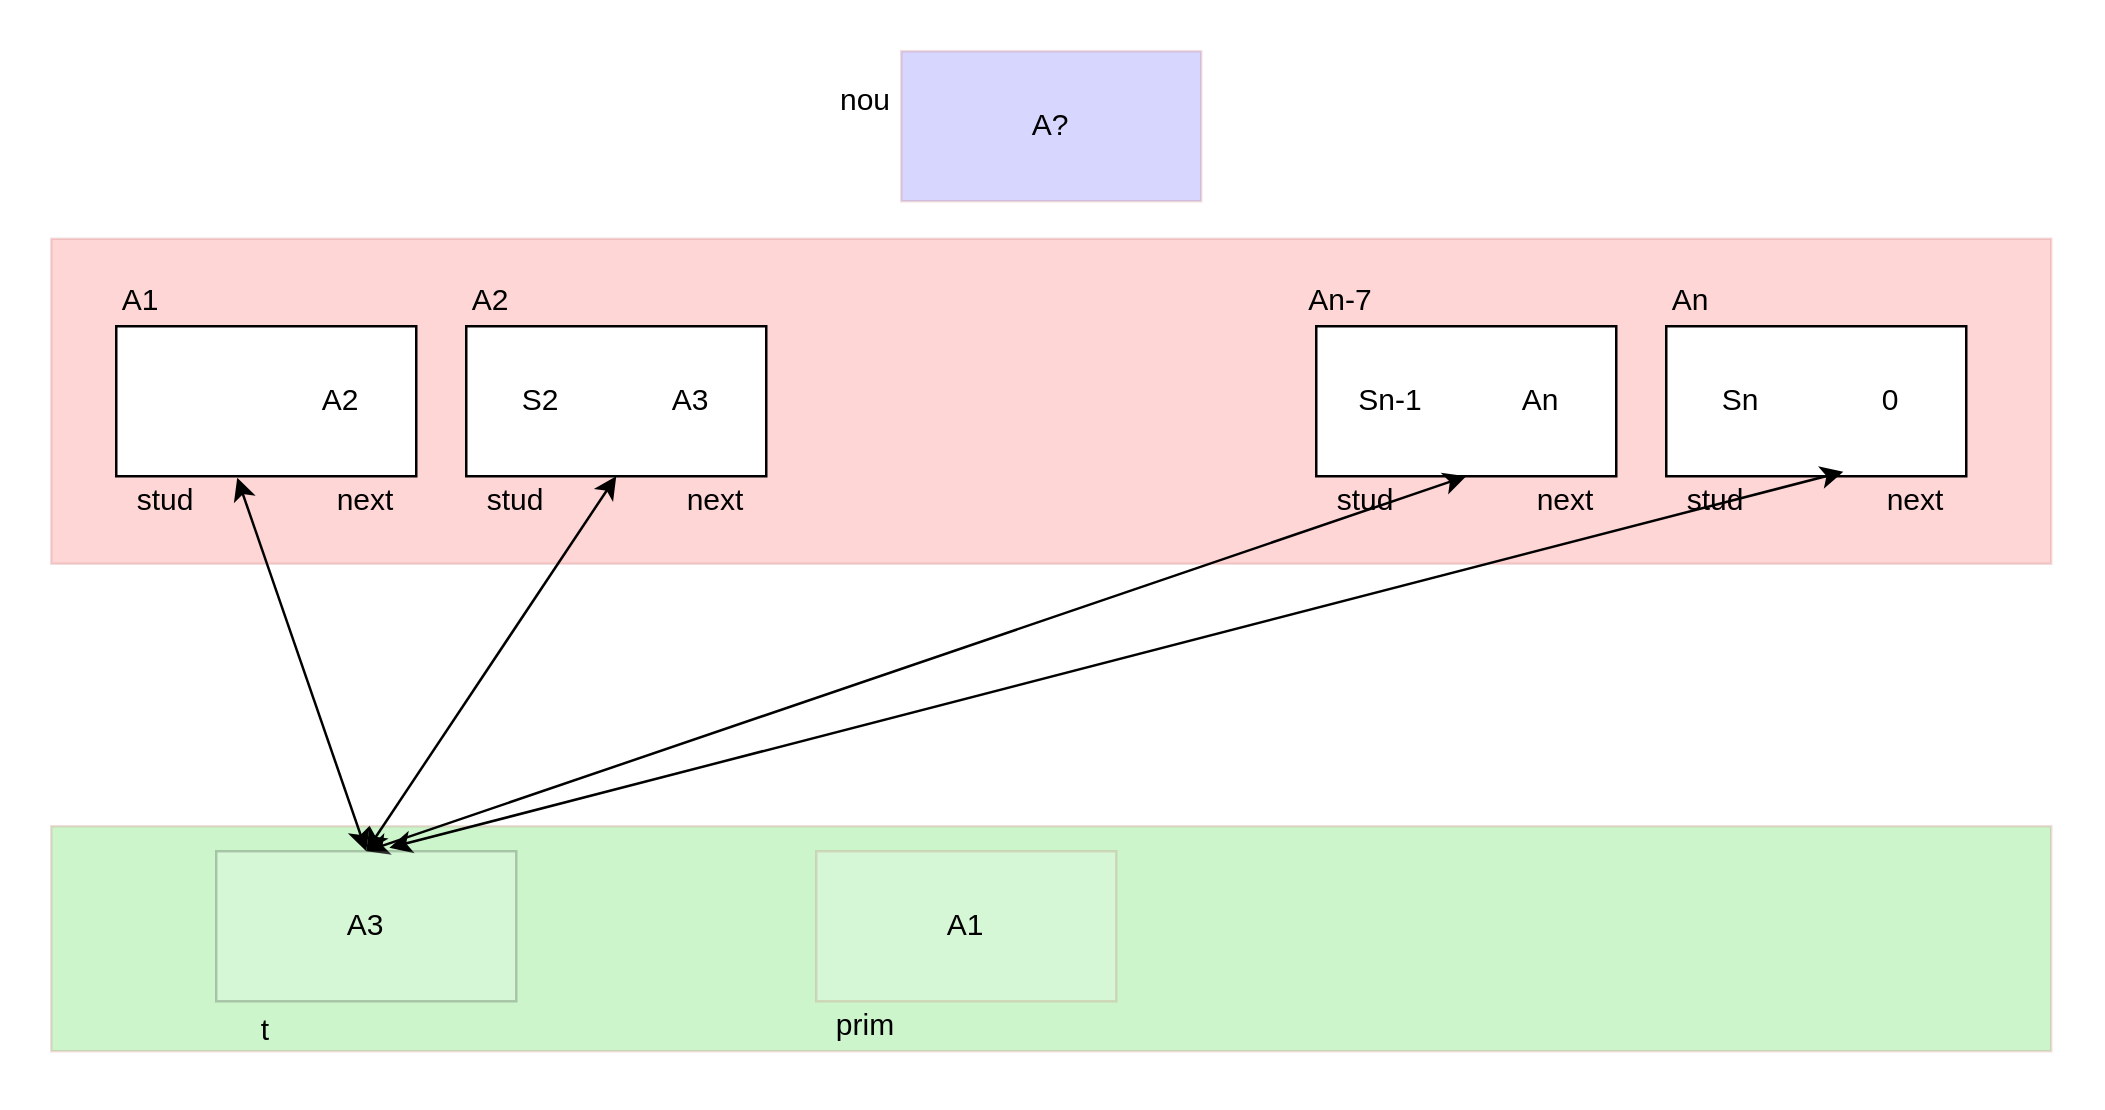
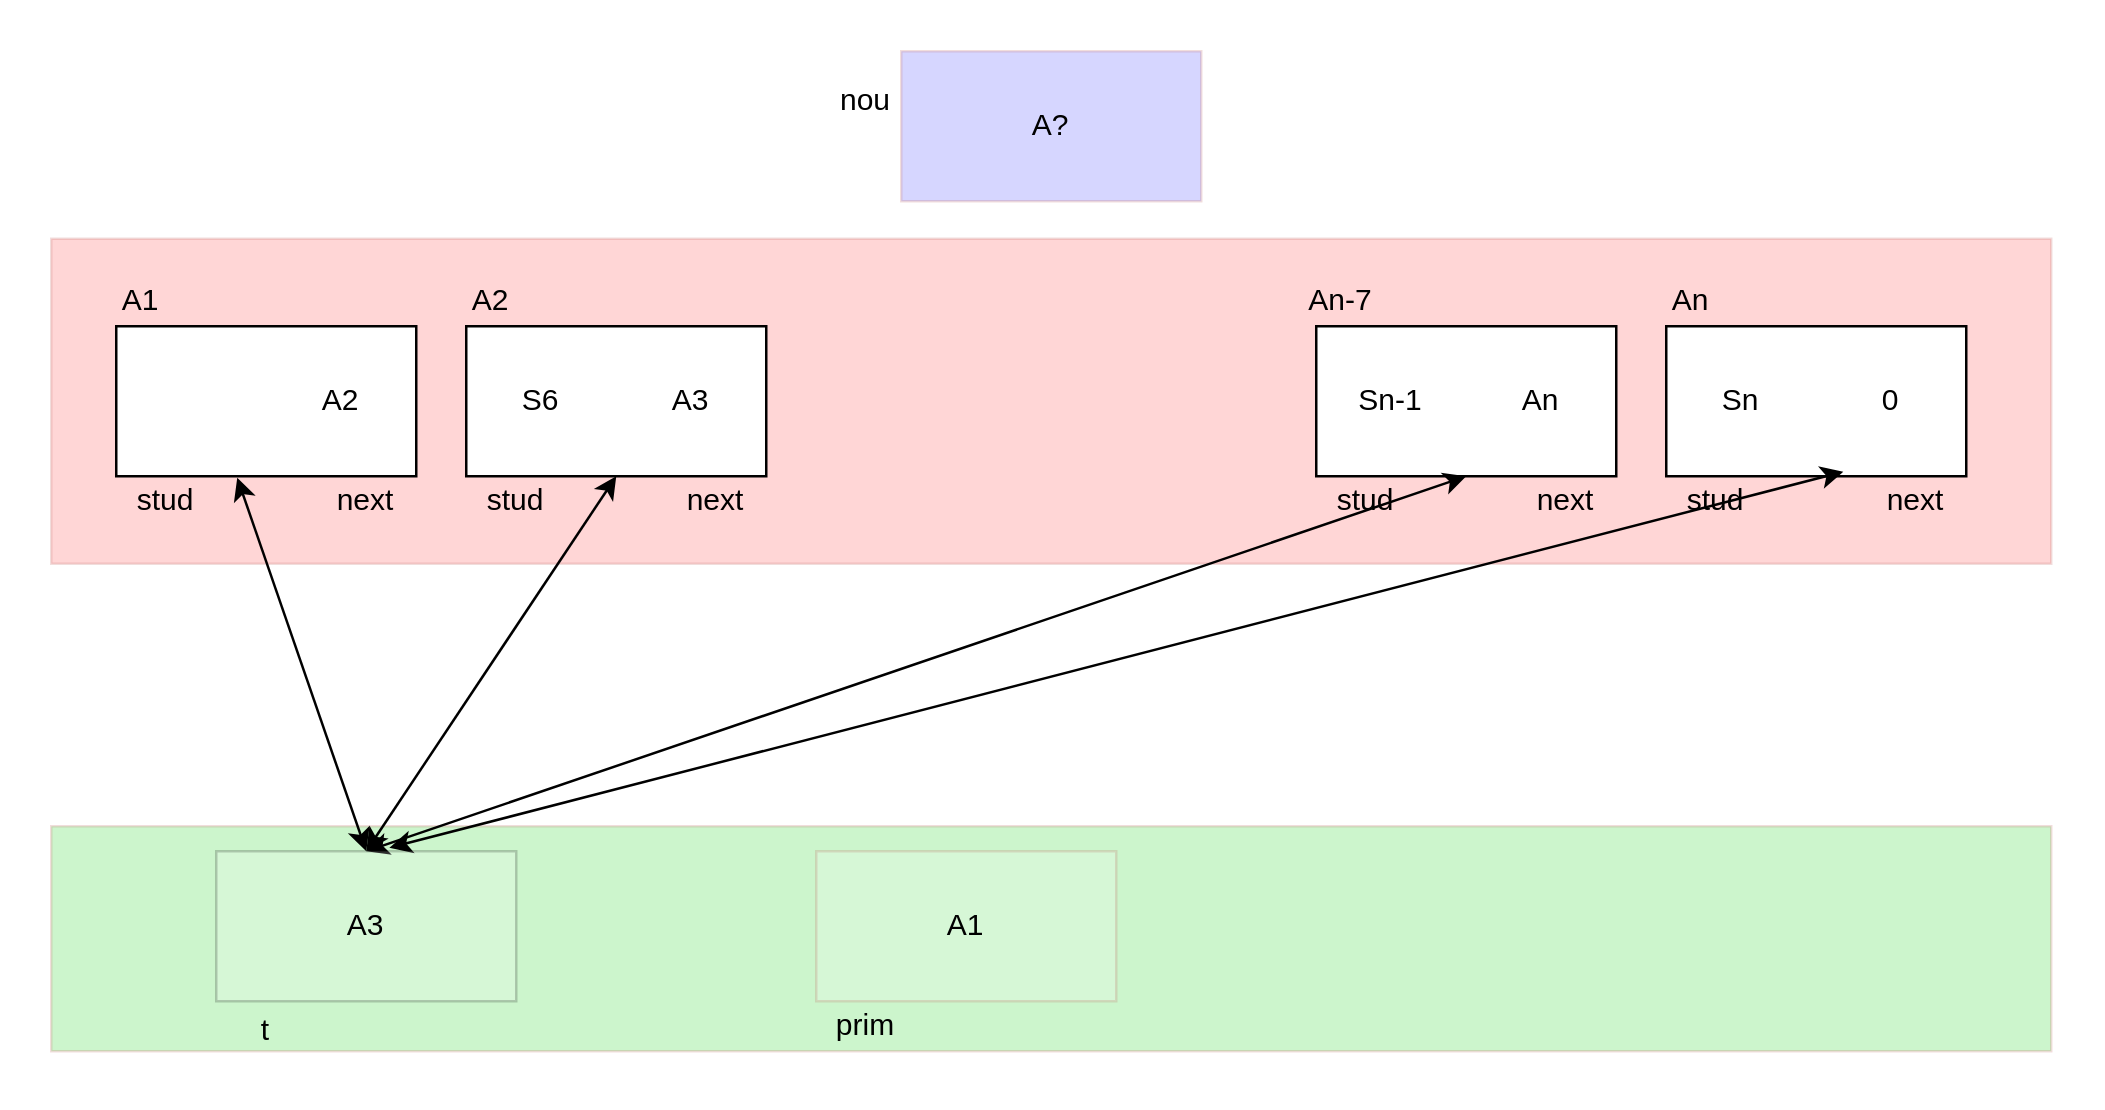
- <mxCell id="12" value="S2" style="text;html=1;strokeColor=none;fillColor=none;align=center;verticalAlign=middle;whiteSpace=wrap;rounded=0;" vertex="1" parent="1"><mxGeometry x="196" y="150" width="40" height="20" as="geometry" /></mxCell>
+ <mxCell id="12" value="S6" style="text;html=1;strokeColor=none;fillColor=none;align=center;verticalAlign=middle;whiteSpace=wrap;rounded=0;" vertex="1" parent="1"><mxGeometry x="196" y="150" width="40" height="20" as="geometry" /></mxCell>
